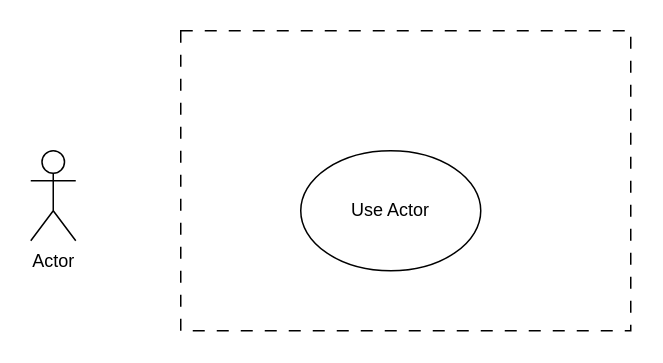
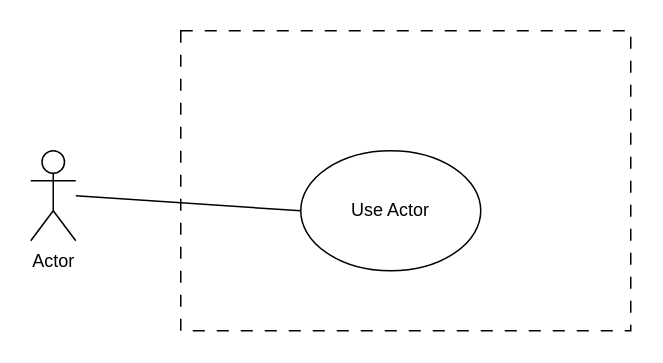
+ <mxCell id="5" value="" style="endArrow=none;html=1;rounded=0;exitX=1;exitY=0.5;exitDx=0;exitDy=0;exitPerimeter=0;entryX=0;entryY=0.5;entryDx=0;entryDy=0;" parent="1" source="3" target="4" edge="1"><mxGeometry width="50" height="50" relative="1" as="geometry"><mxPoint x="210" y="170" as="sourcePoint" /><mxPoint x="260" y="120" as="targetPoint" /></mxGeometry></mxCell>
